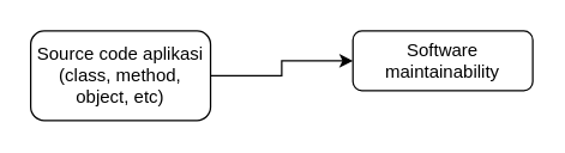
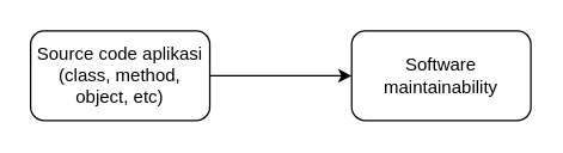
- <mxCell id="4" value="Software maintainability" style="rounded=1;whiteSpace=wrap;html=1;" vertex="1" parent="1"><mxGeometry x="235" y="20" width="120" height="40" as="geometry" /></mxCell>
+ <mxCell id="4" value="Software maintainability" style="rounded=1;whiteSpace=wrap;html=1;" vertex="1" parent="1"><mxGeometry x="235" y="20" width="120" height="60" as="geometry" /></mxCell>
